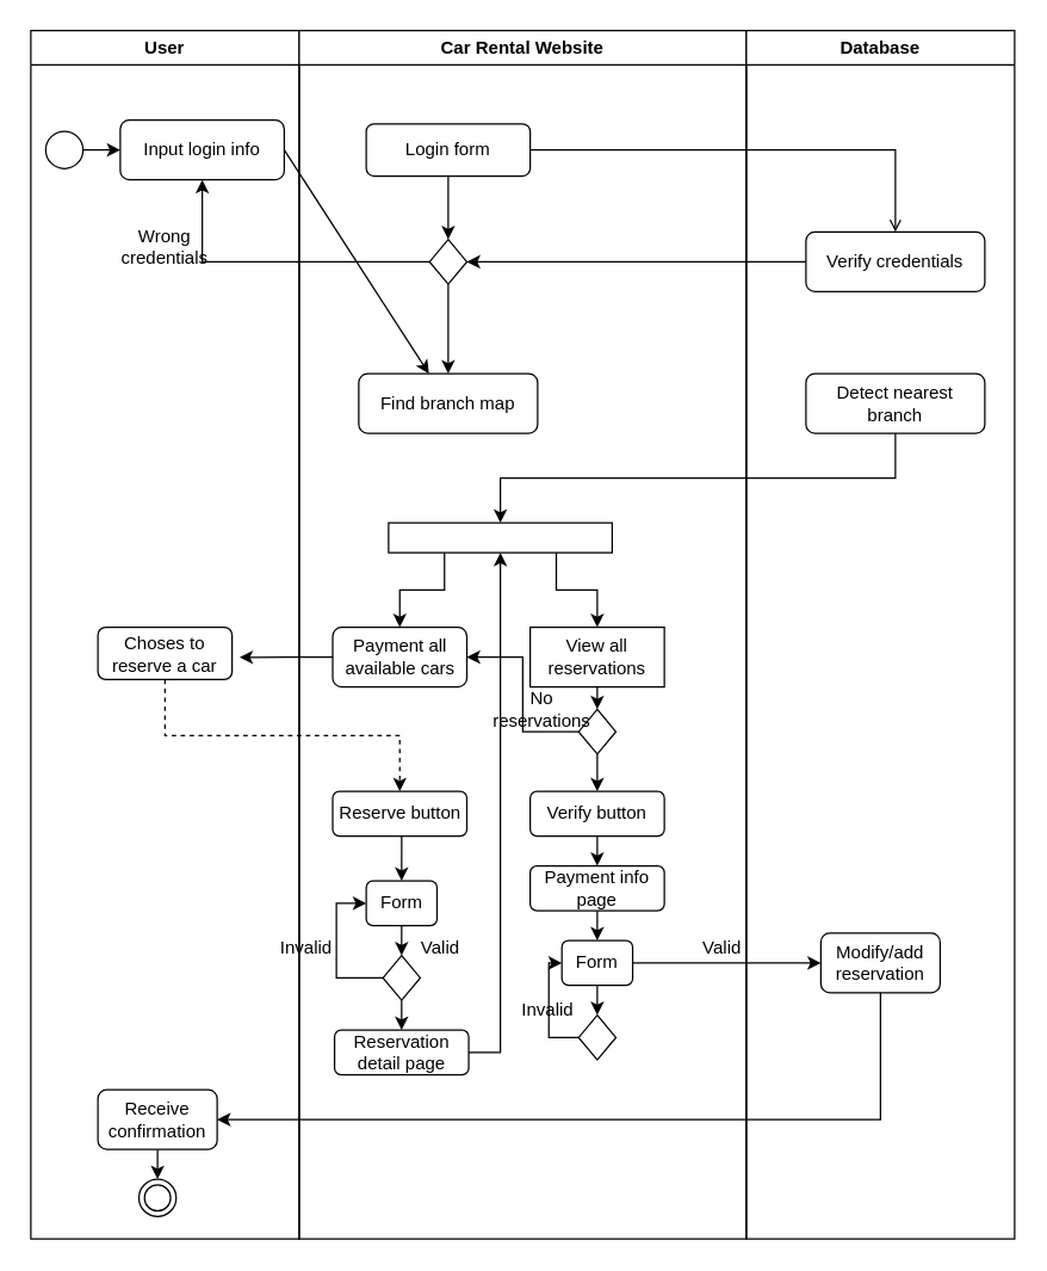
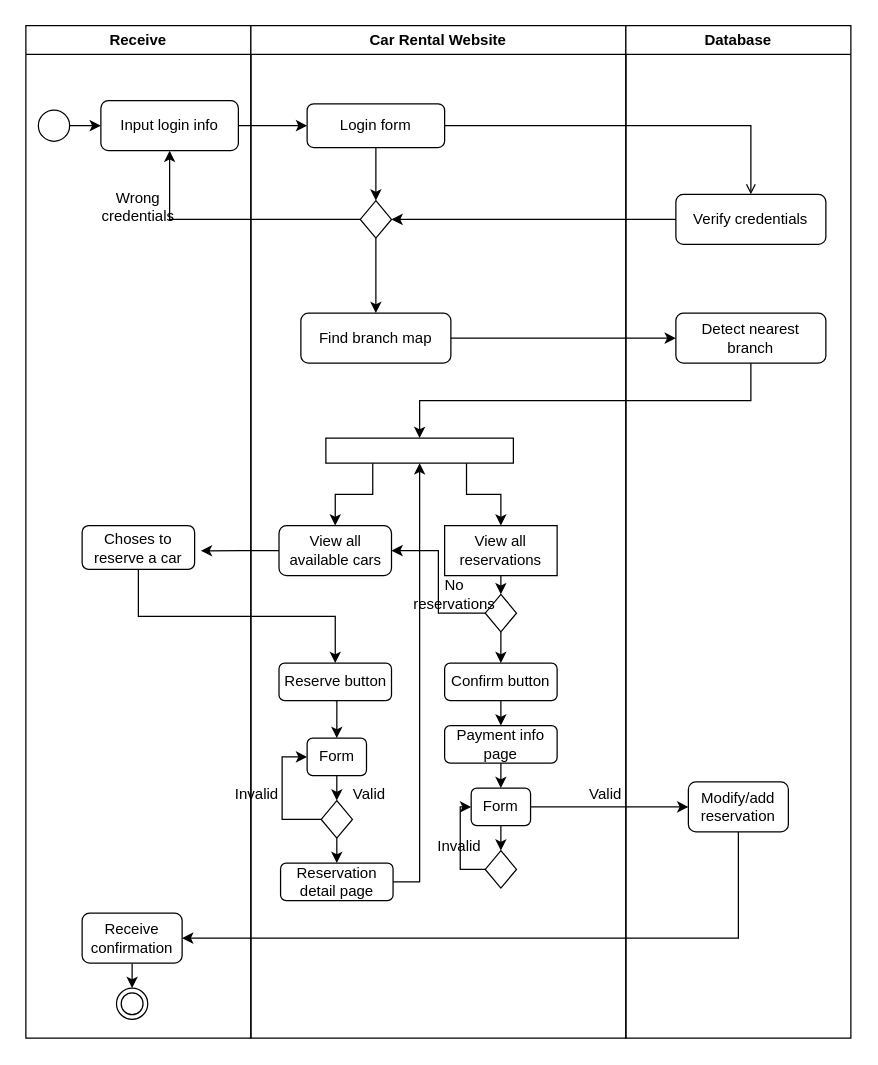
- <mxCell id="2" value="User" style="swimlane;whiteSpace=wrap;html=1;" parent="1" vertex="1"><mxGeometry x="20" y="20" width="180" height="810" as="geometry" /></mxCell>
+ <mxCell id="2" value="Receive" style="swimlane;whiteSpace=wrap;html=1;" parent="1" vertex="1"><mxGeometry x="20" y="20" width="180" height="810" as="geometry" /></mxCell>
- <mxCell id="51" value="" style="endArrow=classic;html=1;rounded=0;exitX=1;exitY=0.5;exitDx=0;exitDy=0;" parent="1" source="4" target="17" edge="1"><mxGeometry width="50" height="50" relative="1" as="geometry"><mxPoint x="65" y="110" as="sourcePoint" /><mxPoint x="90" y="110" as="targetPoint" /></mxGeometry></mxCell>
+ <mxCell id="51" value="" style="endArrow=classic;html=1;rounded=0;exitX=1;exitY=0.5;exitDx=0;exitDy=0;entryX=0;entryY=0.5;entryDx=0;entryDy=0;" parent="1" source="4" target="14" edge="1"><mxGeometry width="50" height="50" relative="1" as="geometry"><mxPoint x="65" y="110" as="sourcePoint" /><mxPoint x="90" y="110" as="targetPoint" /></mxGeometry></mxCell>
+ <mxCell id="55" style="edgeStyle=orthogonalEdgeStyle;rounded=0;orthogonalLoop=1;jettySize=auto;html=1;exitX=1;exitY=0.5;exitDx=0;exitDy=0;entryX=0;entryY=0.5;entryDx=0;entryDy=0;" parent="1" source="17" target="49" edge="1"><mxGeometry relative="1" as="geometry" /></mxCell>
- <mxCell id="22" value="Payment all available cars" style="rounded=1;whiteSpace=wrap;html=1;" parent="12" vertex="1"><mxGeometry x="22.5" y="400" width="90" height="40" as="geometry" /></mxCell>
+ <mxCell id="22" value="View all available cars" style="rounded=1;whiteSpace=wrap;html=1;" parent="12" vertex="1"><mxGeometry x="22.5" y="400" width="90" height="40" as="geometry" /></mxCell>
- <mxCell id="57" style="edgeStyle=orthogonalEdgeStyle;rounded=0;orthogonalLoop=1;jettySize=auto;html=1;exitX=0.5;exitY=1;exitDx=0;exitDy=0;entryX=0.5;entryY=0;entryDx=0;entryDy=0;dashed=1;" parent="1" source="7" target="32" edge="1"><mxGeometry relative="1" as="geometry" /></mxCell>
+ <mxCell id="57" style="edgeStyle=orthogonalEdgeStyle;rounded=0;orthogonalLoop=1;jettySize=auto;html=1;exitX=0.5;exitY=1;exitDx=0;exitDy=0;entryX=0.5;entryY=0;entryDx=0;entryDy=0;" parent="1" source="7" target="32" edge="1"><mxGeometry relative="1" as="geometry" /></mxCell>
- <mxCell id="30" value="Verify button" style="rounded=1;whiteSpace=wrap;html=1;" parent="12" vertex="1"><mxGeometry x="155" y="510" width="90" height="30" as="geometry" /></mxCell>
+ <mxCell id="30" value="Confirm button" style="rounded=1;whiteSpace=wrap;html=1;" parent="12" vertex="1"><mxGeometry x="155" y="510" width="90" height="30" as="geometry" /></mxCell>
